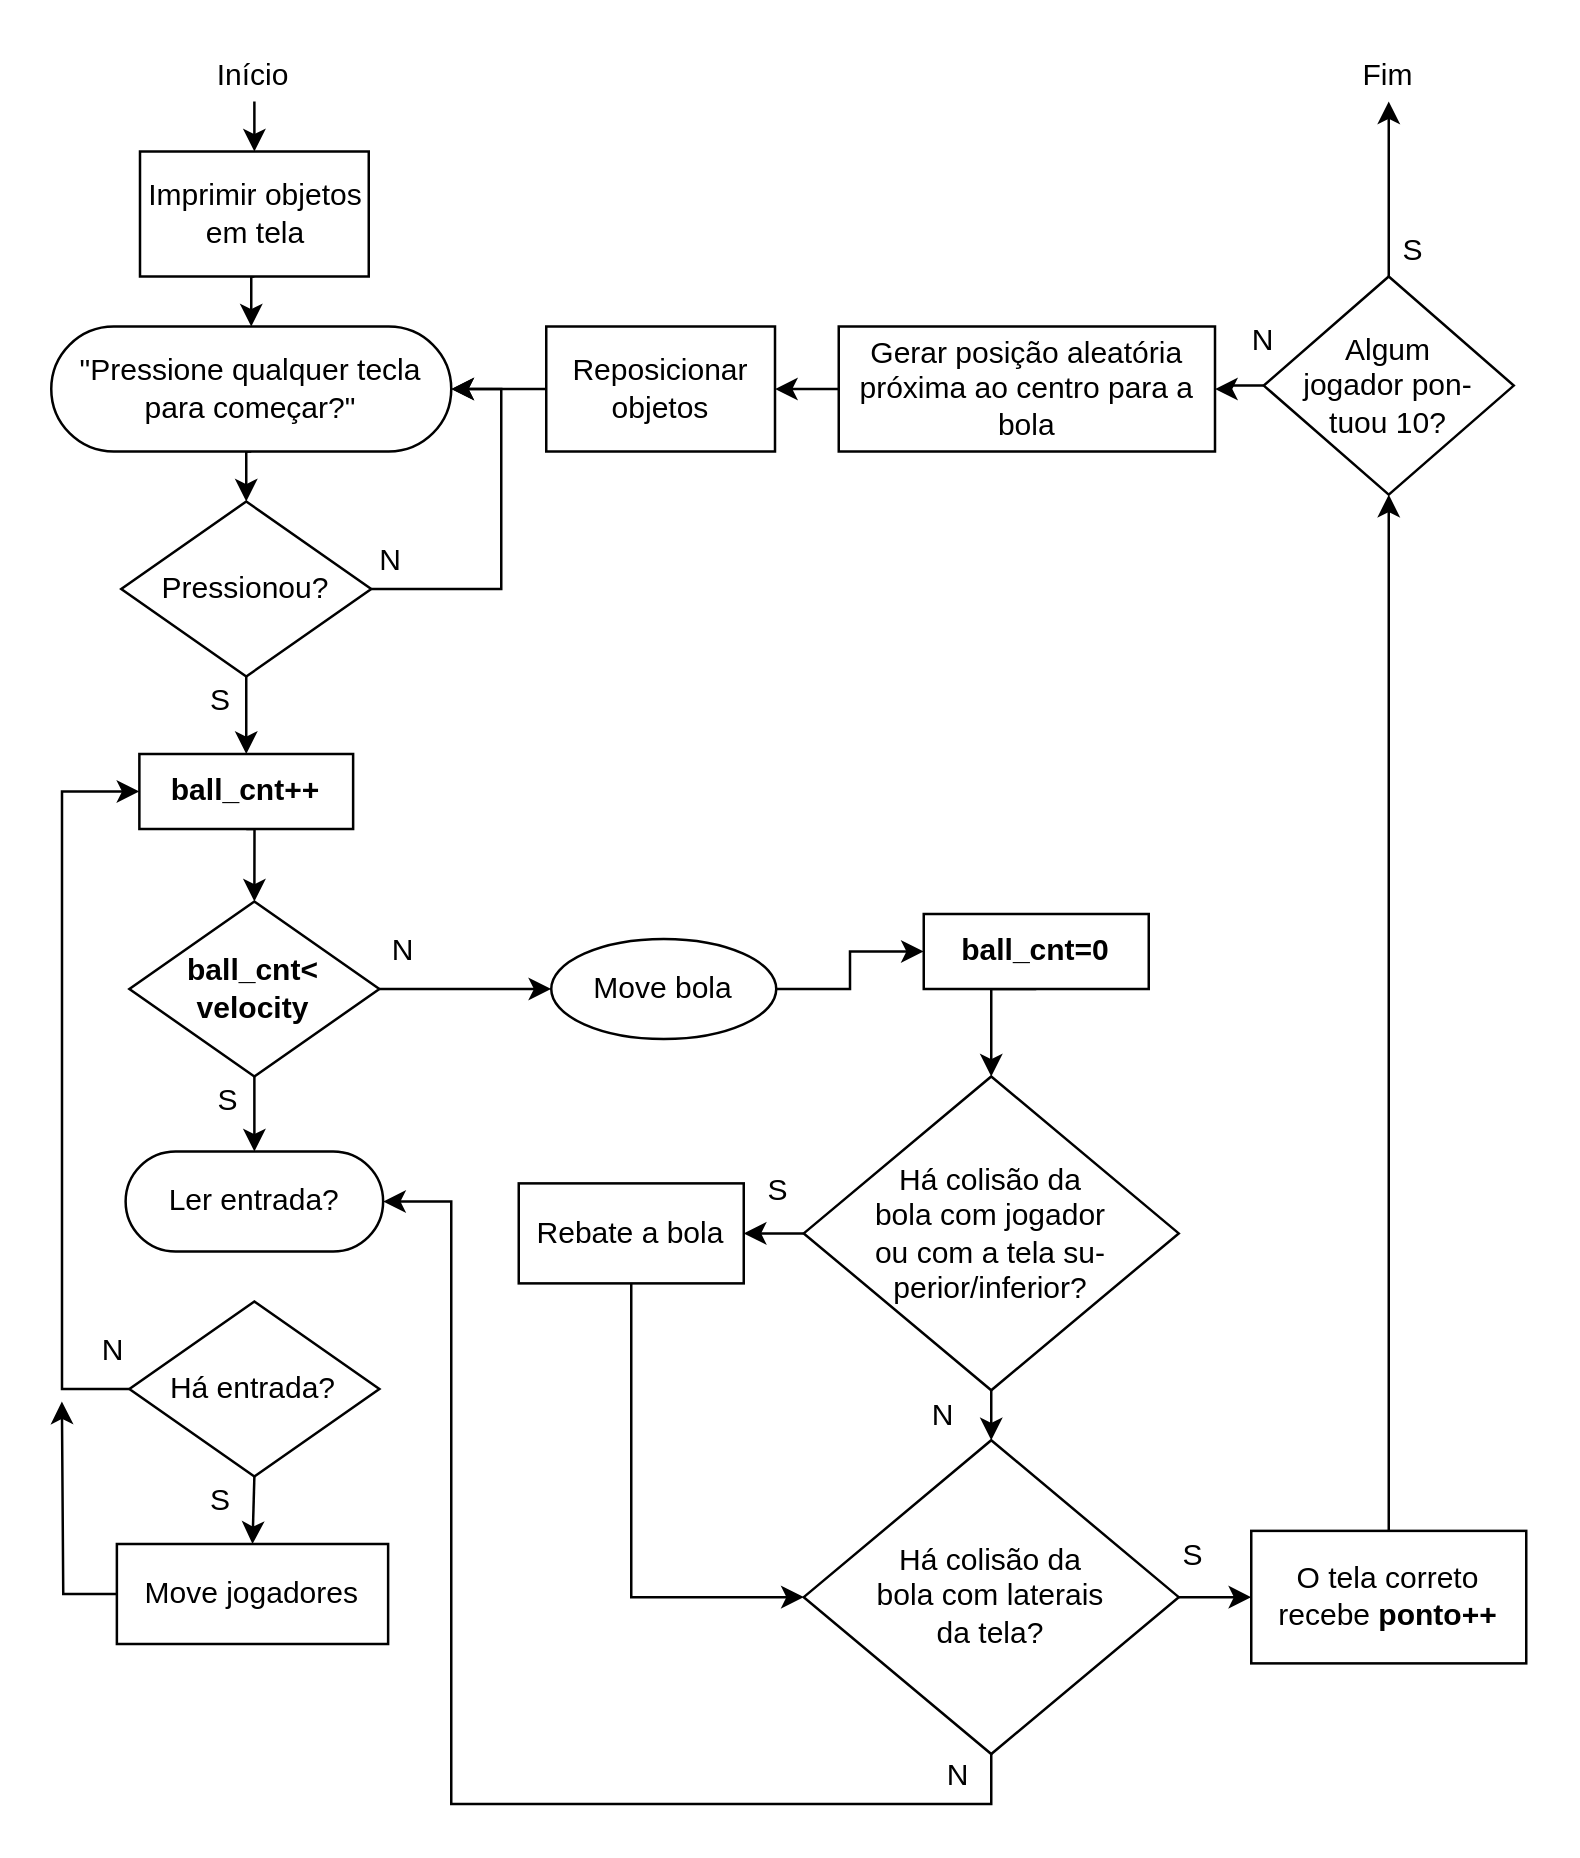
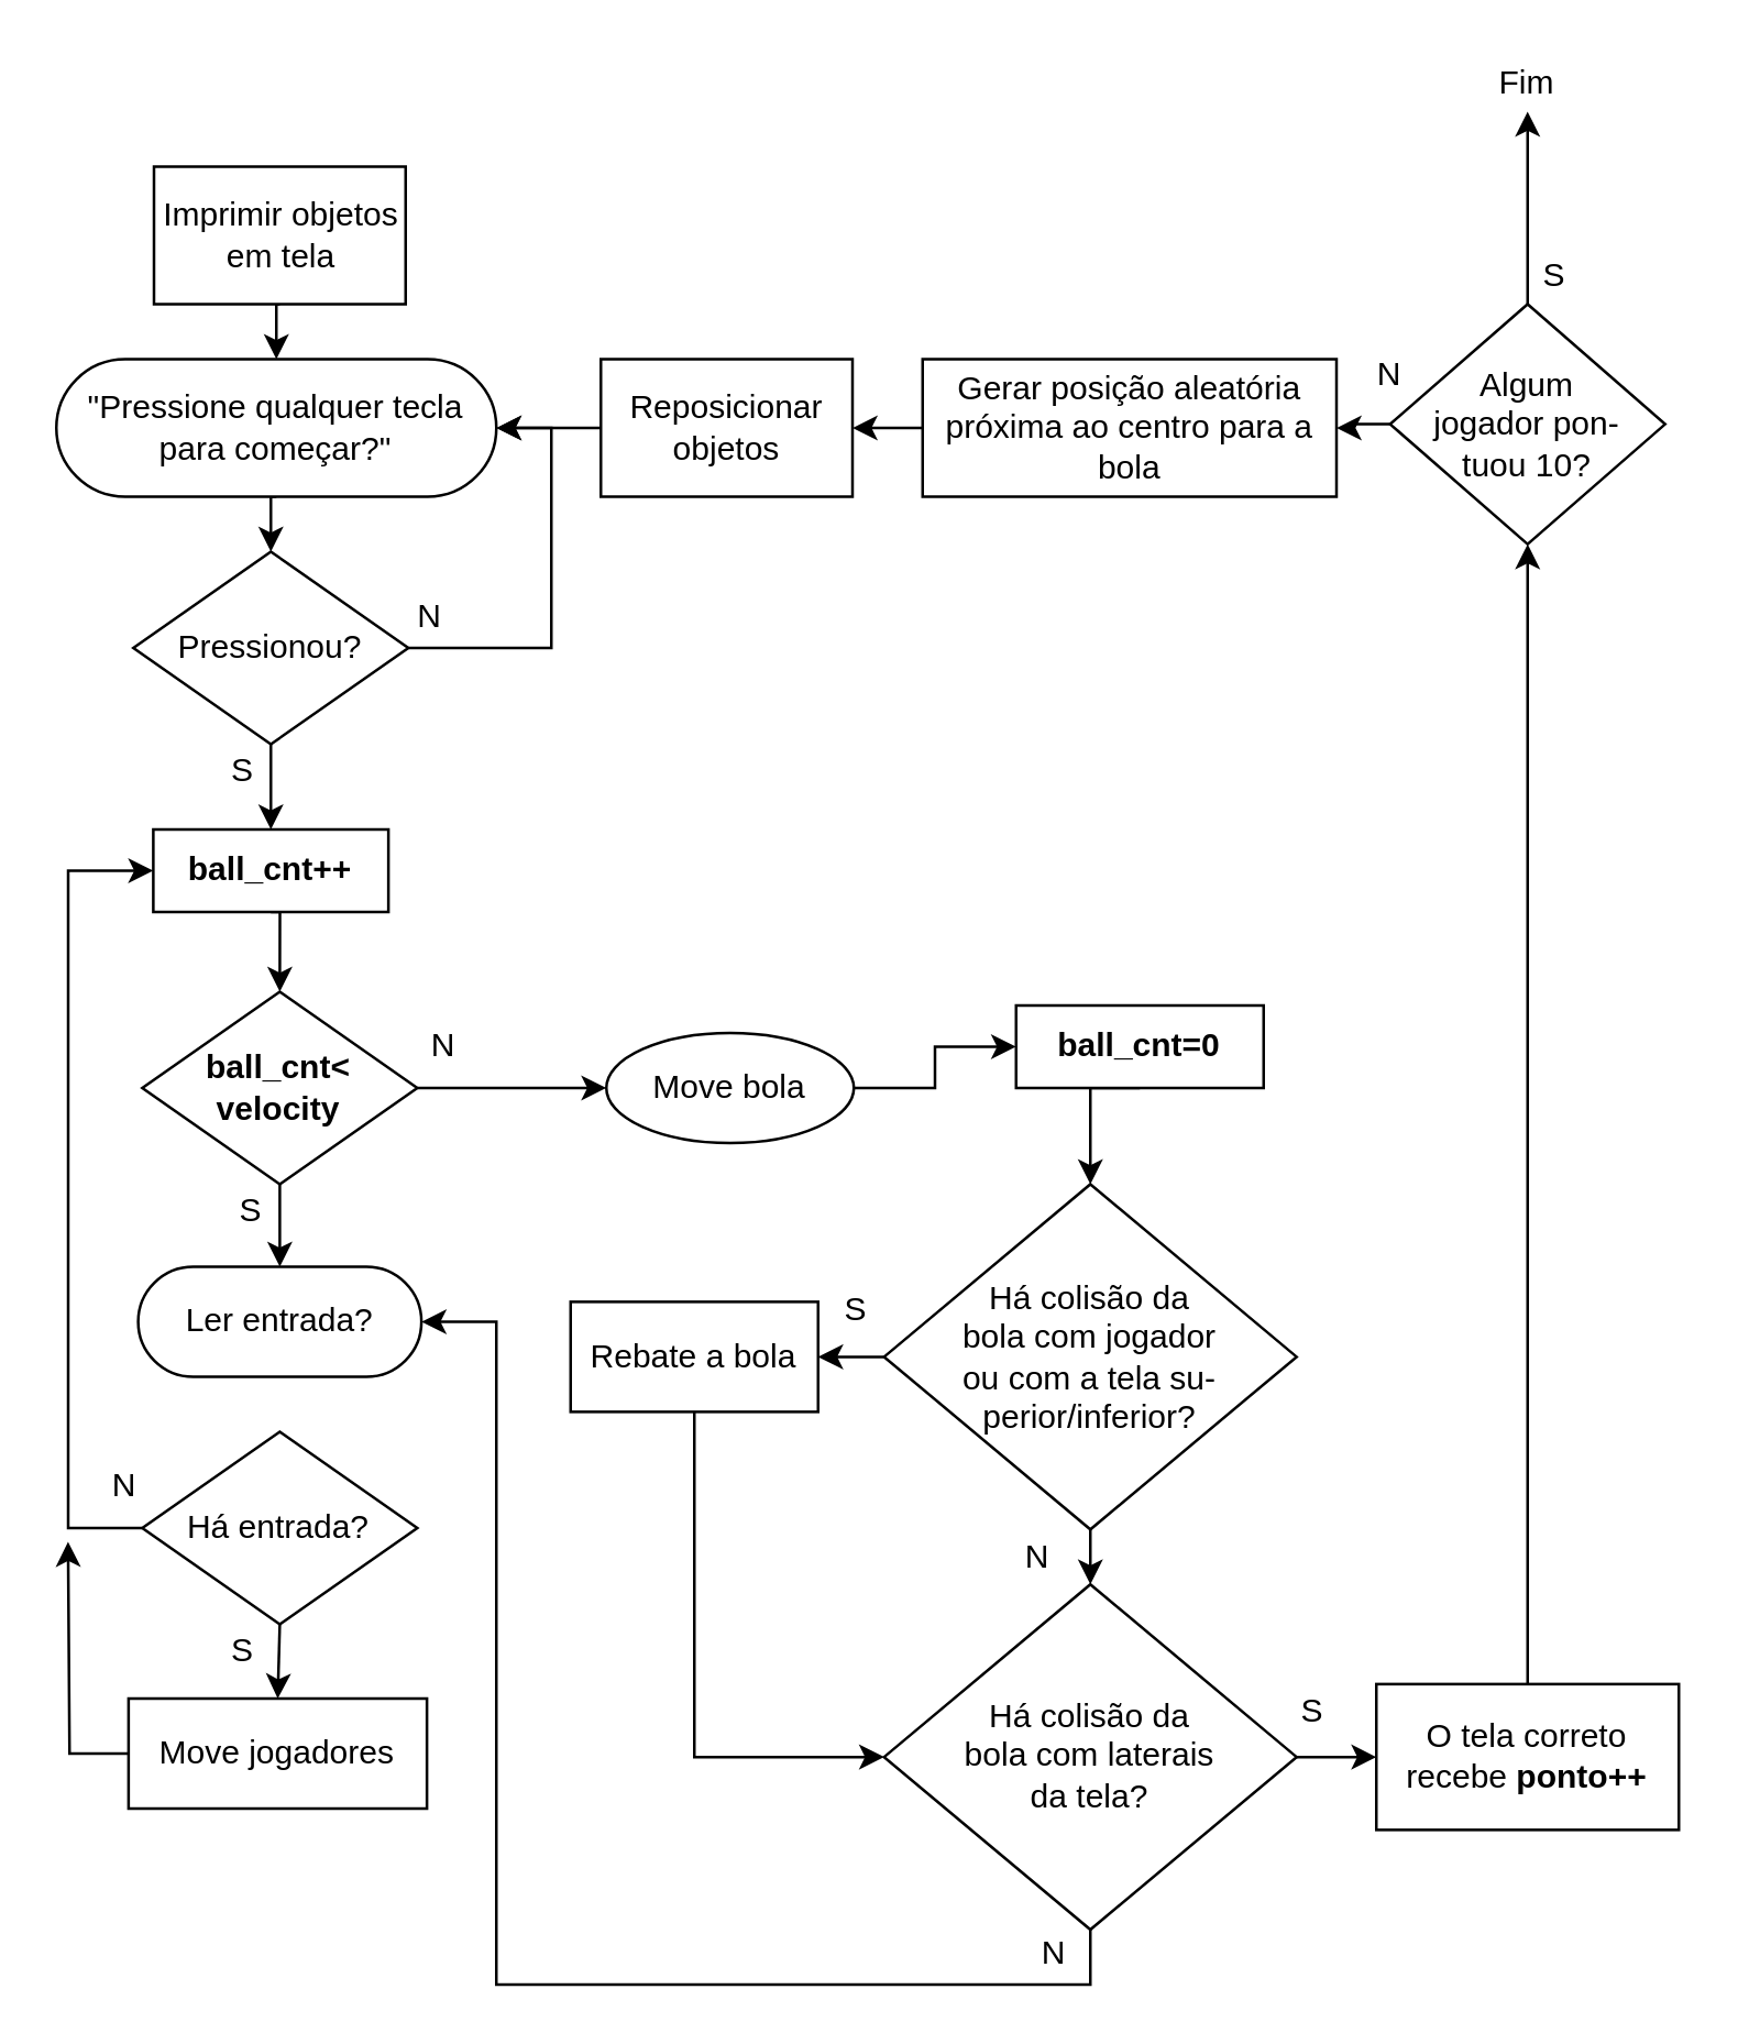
- <mxCell id="5" value="Início" style="text;html=1;strokeColor=none;fillColor=none;align=center;verticalAlign=middle;whiteSpace=wrap;rounded=0;" parent="1" vertex="1"><mxGeometry x="81.25" y="20" width="40" height="20" as="geometry" /></mxCell>
- <mxCell id="4" style="edgeStyle=orthogonalEdgeStyle;rounded=0;orthogonalLoop=1;jettySize=auto;html=1;exitX=0.5;exitY=1;exitDx=0;exitDy=0;entryX=0.5;entryY=0;entryDx=0;entryDy=0;" edge="1" parent="1" source="5" target="14"><mxGeometry relative="1" as="geometry" /></mxCell>
